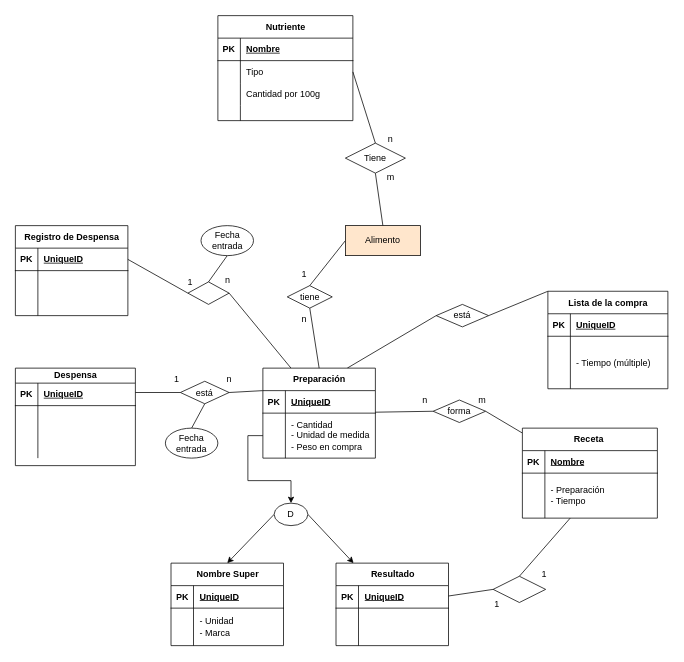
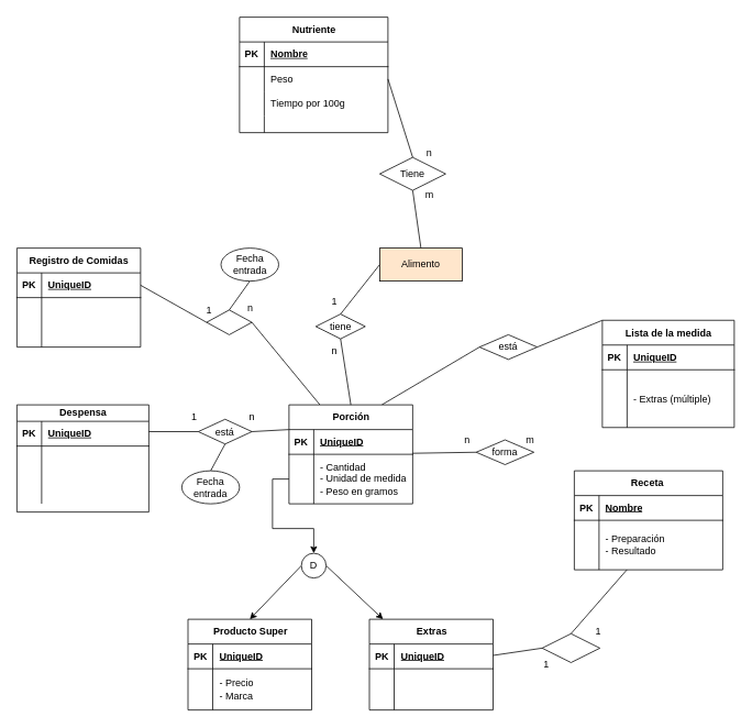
- <mxCell id="27" value="Tipo" style="shape=partialRectangle;connectable=0;fillColor=none;top=0;left=0;bottom=0;right=0;align=left;spacingLeft=6;overflow=hidden;whiteSpace=wrap;html=1;" vertex="1" parent="25"><mxGeometry x="30" width="150" height="30" as="geometry"><mxRectangle width="150" height="30" as="alternateBounds" /></mxGeometry></mxCell>
+ <mxCell id="27" value="Peso" style="shape=partialRectangle;connectable=0;fillColor=none;top=0;left=0;bottom=0;right=0;align=left;spacingLeft=6;overflow=hidden;whiteSpace=wrap;html=1;" vertex="1" parent="25"><mxGeometry x="30" width="150" height="30" as="geometry"><mxRectangle width="150" height="30" as="alternateBounds" /></mxGeometry></mxCell>
- <mxCell id="30" value="Cantidad por 100g" style="shape=partialRectangle;connectable=0;fillColor=none;top=0;left=0;bottom=0;right=0;align=left;spacingLeft=6;overflow=hidden;whiteSpace=wrap;html=1;" vertex="1" parent="28"><mxGeometry x="30" width="150" height="30" as="geometry"><mxRectangle width="150" height="30" as="alternateBounds" /></mxGeometry></mxCell>
+ <mxCell id="30" value="Tiempo por 100g" style="shape=partialRectangle;connectable=0;fillColor=none;top=0;left=0;bottom=0;right=0;align=left;spacingLeft=6;overflow=hidden;whiteSpace=wrap;html=1;" vertex="1" parent="28"><mxGeometry x="30" width="150" height="30" as="geometry"><mxRectangle width="150" height="30" as="alternateBounds" /></mxGeometry></mxCell>
- <mxCell id="88" value="Registro de Despensa" style="shape=table;startSize=30;container=1;collapsible=1;childLayout=tableLayout;fixedRows=1;rowLines=0;fontStyle=1;align=center;resizeLast=1;html=1;" vertex="1" parent="1"><mxGeometry x="20" y="300" width="150" height="120" as="geometry"><mxRectangle x="375" y="-90" width="90" height="30" as="alternateBounds" /></mxGeometry></mxCell>
+ <mxCell id="88" value="Registro de Comidas" style="shape=table;startSize=30;container=1;collapsible=1;childLayout=tableLayout;fixedRows=1;rowLines=0;fontStyle=1;align=center;resizeLast=1;html=1;" vertex="1" parent="1"><mxGeometry x="20" y="300" width="150" height="120" as="geometry"><mxRectangle x="375" y="-90" width="90" height="30" as="alternateBounds" /></mxGeometry></mxCell>
- <mxCell id="72" value="Lista de la compra" style="shape=table;startSize=30;container=1;collapsible=1;childLayout=tableLayout;fixedRows=1;rowLines=0;fontStyle=1;align=center;resizeLast=1;html=1;" vertex="1" parent="1"><mxGeometry x="730" y="387.5" width="160" height="130" as="geometry" /></mxCell>
+ <mxCell id="72" value="Lista de la medida" style="shape=table;startSize=30;container=1;collapsible=1;childLayout=tableLayout;fixedRows=1;rowLines=0;fontStyle=1;align=center;resizeLast=1;html=1;" vertex="1" parent="1"><mxGeometry x="730" y="387.5" width="160" height="130" as="geometry" /></mxCell>
- <mxCell id="78" value="- Tiempo (múltiple)" style="shape=partialRectangle;connectable=0;fillColor=none;top=0;left=0;bottom=0;right=0;align=left;spacingLeft=6;overflow=hidden;whiteSpace=wrap;html=1;" vertex="1" parent="76"><mxGeometry x="30" width="130" height="70" as="geometry"><mxRectangle width="130" height="70" as="alternateBounds" /></mxGeometry></mxCell>
+ <mxCell id="78" value="- Extras (múltiple)" style="shape=partialRectangle;connectable=0;fillColor=none;top=0;left=0;bottom=0;right=0;align=left;spacingLeft=6;overflow=hidden;whiteSpace=wrap;html=1;" vertex="1" parent="76"><mxGeometry x="30" width="130" height="70" as="geometry"><mxRectangle width="130" height="70" as="alternateBounds" /></mxGeometry></mxCell>
- <mxCell id="44" value="Preparación" style="shape=table;startSize=30;container=1;collapsible=1;childLayout=tableLayout;fixedRows=1;rowLines=0;fontStyle=1;align=center;resizeLast=1;html=1;" vertex="1" parent="1"><mxGeometry x="350" y="490" width="150" height="120" as="geometry"><mxRectangle x="375" y="-90" width="90" height="30" as="alternateBounds" /></mxGeometry></mxCell>
+ <mxCell id="44" value="Porción" style="shape=table;startSize=30;container=1;collapsible=1;childLayout=tableLayout;fixedRows=1;rowLines=0;fontStyle=1;align=center;resizeLast=1;html=1;" vertex="1" parent="1"><mxGeometry x="350" y="490" width="150" height="120" as="geometry"><mxRectangle x="375" y="-90" width="90" height="30" as="alternateBounds" /></mxGeometry></mxCell>
- <mxCell id="9" style="rounded=0;orthogonalLoop=1;jettySize=auto;html=1;exitX=1;exitY=0.5;exitDx=0;exitDy=0;endArrow=none;endFill=0;" edge="1" parent="1" source="10" target="35"><mxGeometry relative="1" as="geometry"><mxPoint x="666" y="565" as="targetPoint" /></mxGeometry></mxCell>
- <mxCell id="50" value="- Cantidad&lt;br&gt;- Unidad de medida&lt;br&gt;- Peso en compra" style="shape=partialRectangle;connectable=0;fillColor=none;top=0;left=0;bottom=0;right=0;align=left;spacingLeft=6;overflow=hidden;whiteSpace=wrap;html=1;" vertex="1" parent="48"><mxGeometry x="30" width="120" height="60" as="geometry"><mxRectangle width="120" height="60" as="alternateBounds" /></mxGeometry></mxCell>
+ <mxCell id="50" value="- Cantidad&lt;br&gt;- Unidad de medida&lt;br&gt;- Peso en gramos" style="shape=partialRectangle;connectable=0;fillColor=none;top=0;left=0;bottom=0;right=0;align=left;spacingLeft=6;overflow=hidden;whiteSpace=wrap;html=1;" vertex="1" parent="48"><mxGeometry x="30" width="120" height="60" as="geometry"><mxRectangle width="120" height="60" as="alternateBounds" /></mxGeometry></mxCell>
- <mxCell id="41" value="&lt;div&gt;- Preparación&lt;/div&gt;&lt;div&gt;- Tiempo&lt;/div&gt;" style="shape=partialRectangle;connectable=0;fillColor=none;top=0;left=0;bottom=0;right=0;align=left;spacingLeft=6;overflow=hidden;whiteSpace=wrap;html=1;" vertex="1" parent="39"><mxGeometry x="30" width="150" height="60" as="geometry"><mxRectangle width="150" height="60" as="alternateBounds" /></mxGeometry></mxCell>
+ <mxCell id="41" value="&lt;div&gt;- Preparación&lt;/div&gt;&lt;div&gt;- Resultado&lt;/div&gt;" style="shape=partialRectangle;connectable=0;fillColor=none;top=0;left=0;bottom=0;right=0;align=left;spacingLeft=6;overflow=hidden;whiteSpace=wrap;html=1;" vertex="1" parent="39"><mxGeometry x="30" width="150" height="60" as="geometry"><mxRectangle width="150" height="60" as="alternateBounds" /></mxGeometry></mxCell>
- <mxCell id="15" value="D" style="ellipse;whiteSpace=wrap;html=1;align=center;" vertex="1" parent="1"><mxGeometry x="365" y="670" width="45" height="30" as="geometry" /></mxCell>
+ <mxCell id="15" value="D" style="ellipse;whiteSpace=wrap;html=1;align=center;" vertex="1" parent="1"><mxGeometry x="365" y="670" width="30" height="30" as="geometry" /></mxCell>
- <mxCell id="58" value="Nombre Super" style="shape=table;startSize=30;container=1;collapsible=1;childLayout=tableLayout;fixedRows=1;rowLines=0;fontStyle=1;align=center;resizeLast=1;html=1;" vertex="1" parent="1"><mxGeometry x="227.5" y="750" width="150" height="110" as="geometry"><mxRectangle x="375" y="-90" width="90" height="30" as="alternateBounds" /></mxGeometry></mxCell>
+ <mxCell id="58" value="Producto Super" style="shape=table;startSize=30;container=1;collapsible=1;childLayout=tableLayout;fixedRows=1;rowLines=0;fontStyle=1;align=center;resizeLast=1;html=1;" vertex="1" parent="1"><mxGeometry x="227.5" y="750" width="150" height="110" as="geometry"><mxRectangle x="375" y="-90" width="90" height="30" as="alternateBounds" /></mxGeometry></mxCell>
- <mxCell id="81" value="Resultado" style="shape=table;startSize=30;container=1;collapsible=1;childLayout=tableLayout;fixedRows=1;rowLines=0;fontStyle=1;align=center;resizeLast=1;html=1;" vertex="1" parent="1"><mxGeometry x="447.5" y="750" width="150" height="110" as="geometry"><mxRectangle x="375" y="-90" width="90" height="30" as="alternateBounds" /></mxGeometry></mxCell>
+ <mxCell id="81" value="Extras" style="shape=table;startSize=30;container=1;collapsible=1;childLayout=tableLayout;fixedRows=1;rowLines=0;fontStyle=1;align=center;resizeLast=1;html=1;" vertex="1" parent="1"><mxGeometry x="447.5" y="750" width="150" height="110" as="geometry"><mxRectangle x="375" y="-90" width="90" height="30" as="alternateBounds" /></mxGeometry></mxCell>
- <mxCell id="64" value="- Unidad&lt;div&gt;- Marca&lt;br&gt;&lt;/div&gt;" style="shape=partialRectangle;connectable=0;fillColor=none;top=0;left=0;bottom=0;right=0;align=left;spacingLeft=6;overflow=hidden;whiteSpace=wrap;html=1;" vertex="1" parent="62"><mxGeometry x="30" width="120" height="50" as="geometry"><mxRectangle width="120" height="50" as="alternateBounds" /></mxGeometry></mxCell>
+ <mxCell id="64" value="- Precio&lt;div&gt;- Marca&lt;br&gt;&lt;/div&gt;" style="shape=partialRectangle;connectable=0;fillColor=none;top=0;left=0;bottom=0;right=0;align=left;spacingLeft=6;overflow=hidden;whiteSpace=wrap;html=1;" vertex="1" parent="62"><mxGeometry x="30" width="120" height="50" as="geometry"><mxRectangle width="120" height="50" as="alternateBounds" /></mxGeometry></mxCell>
